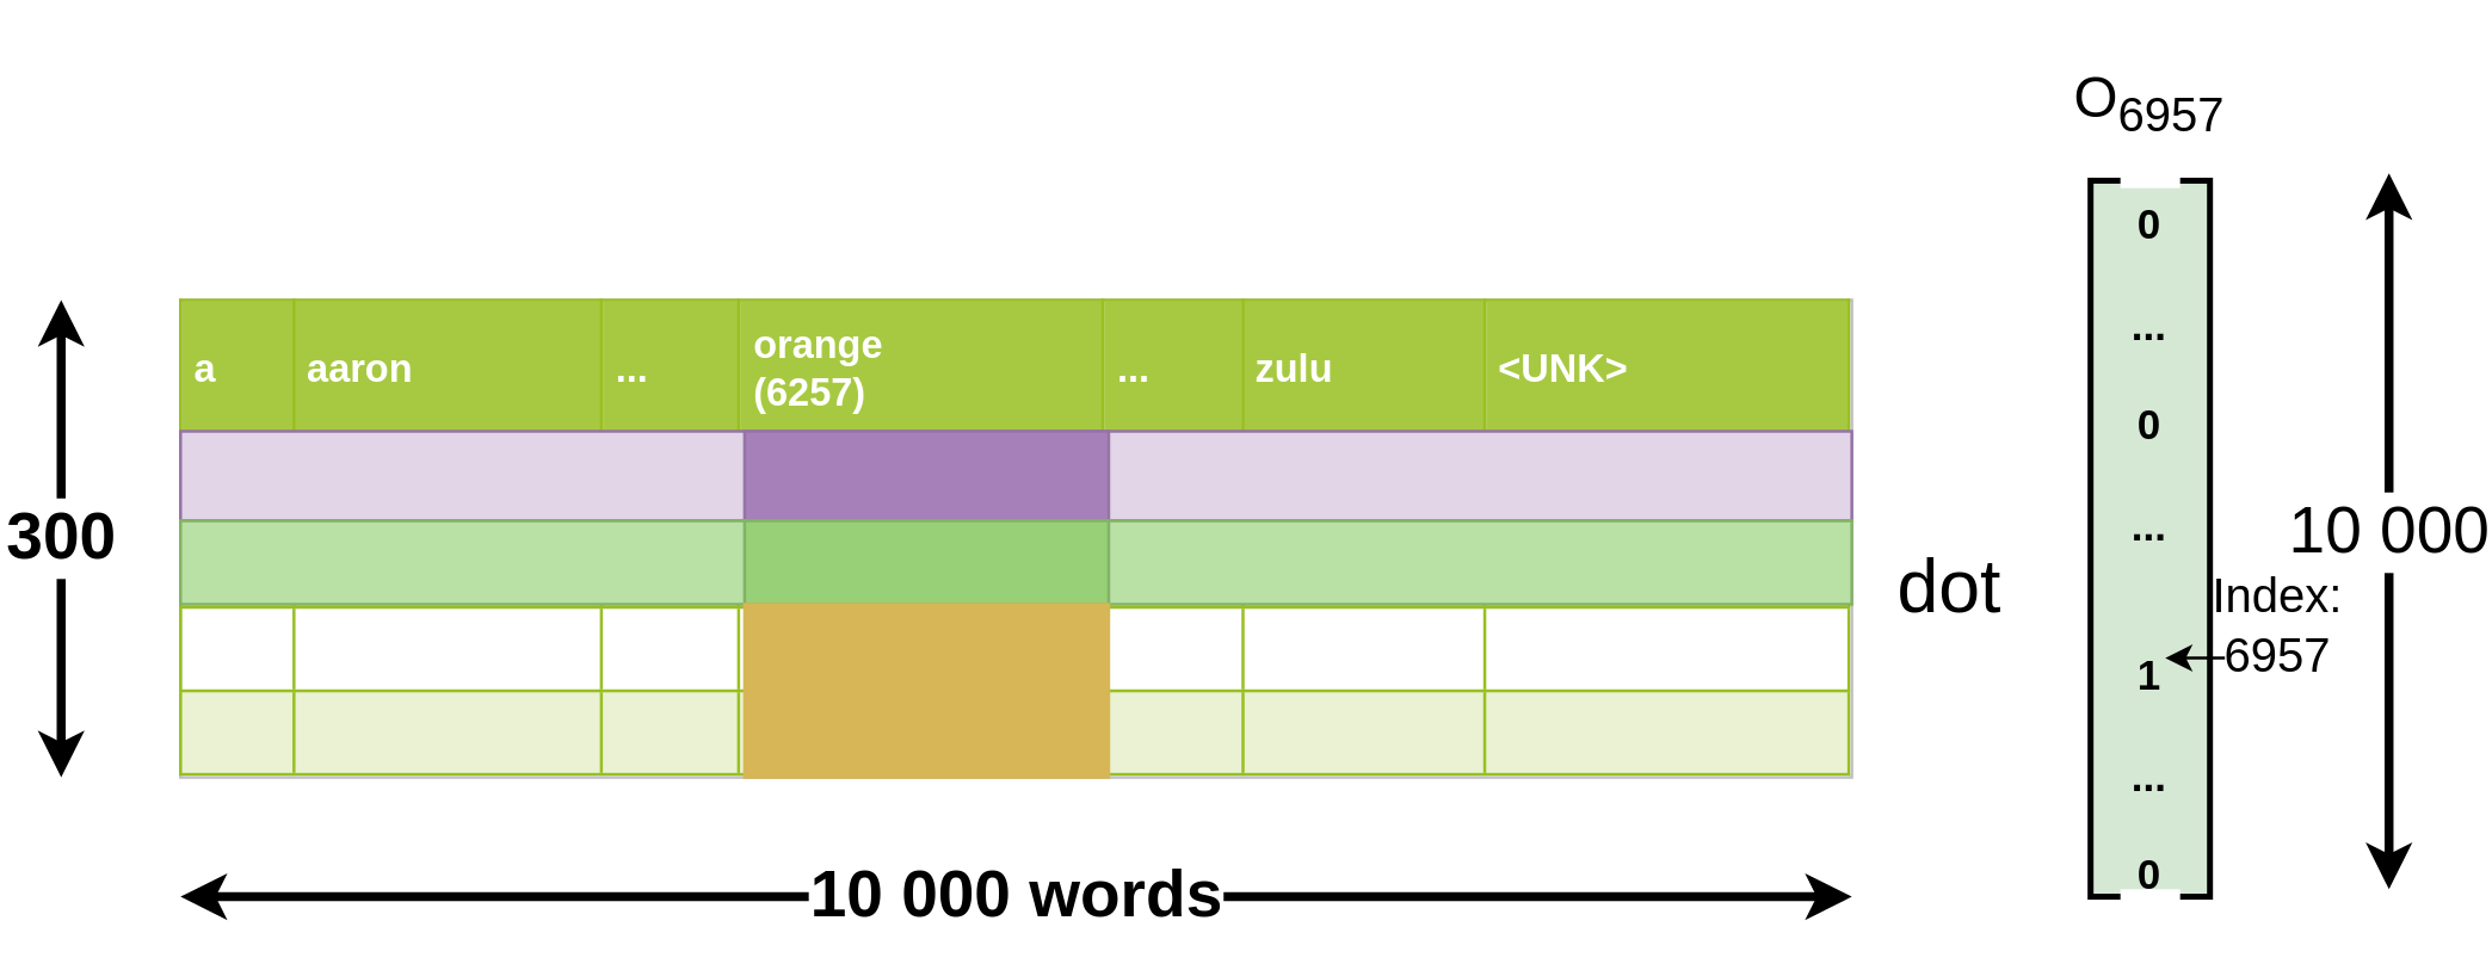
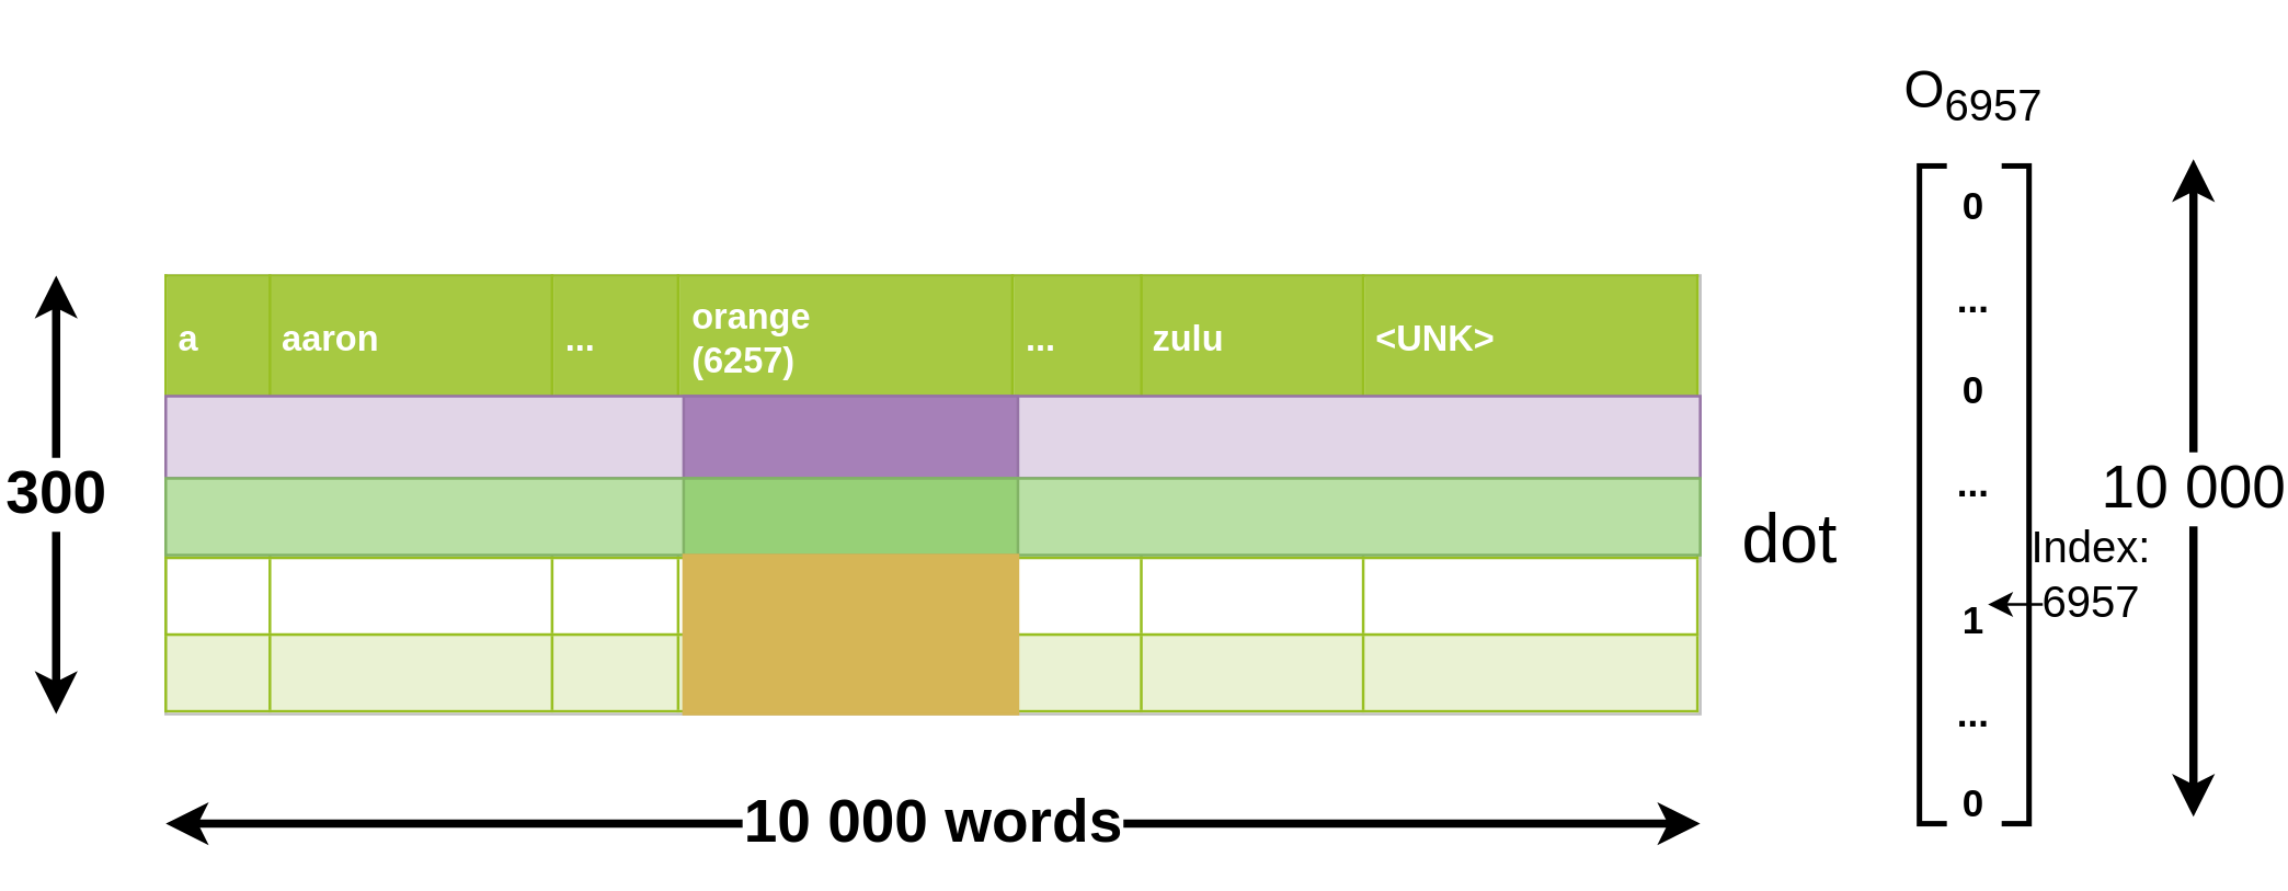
- <mxCell id="8" value="&lt;font style=&quot;font-size: 14px&quot;&gt;&lt;b&gt;0&lt;br&gt;&lt;br&gt;...&lt;br&gt;&lt;br&gt;0&lt;br&gt;&lt;br&gt;...&lt;br&gt;&lt;br&gt;&lt;br&gt;1&lt;br&gt;&lt;br&gt;...&lt;br&gt;&lt;br&gt;0&lt;/b&gt;&lt;/font&gt;&lt;br&gt;" style="rounded=0;whiteSpace=wrap;html=1;verticalAlign=top;strokeWidth=2;fillColor=#d5e8d4;" parent="7" vertex="1"><mxGeometry y="2.5" width="40" height="240" as="geometry" /></mxCell>
+ <mxCell id="8" value="&lt;font style=&quot;font-size: 14px&quot;&gt;&lt;b&gt;0&lt;br&gt;&lt;br&gt;...&lt;br&gt;&lt;br&gt;0&lt;br&gt;&lt;br&gt;...&lt;br&gt;&lt;br&gt;&lt;br&gt;1&lt;br&gt;&lt;br&gt;...&lt;br&gt;&lt;br&gt;0&lt;/b&gt;&lt;/font&gt;&lt;br&gt;" style="rounded=0;whiteSpace=wrap;html=1;verticalAlign=top;strokeWidth=2;" parent="7" vertex="1"><mxGeometry y="2.5" width="40" height="240" as="geometry" /></mxCell>
